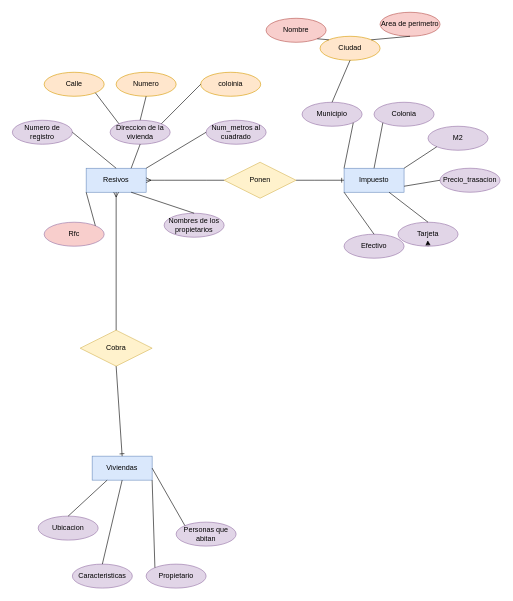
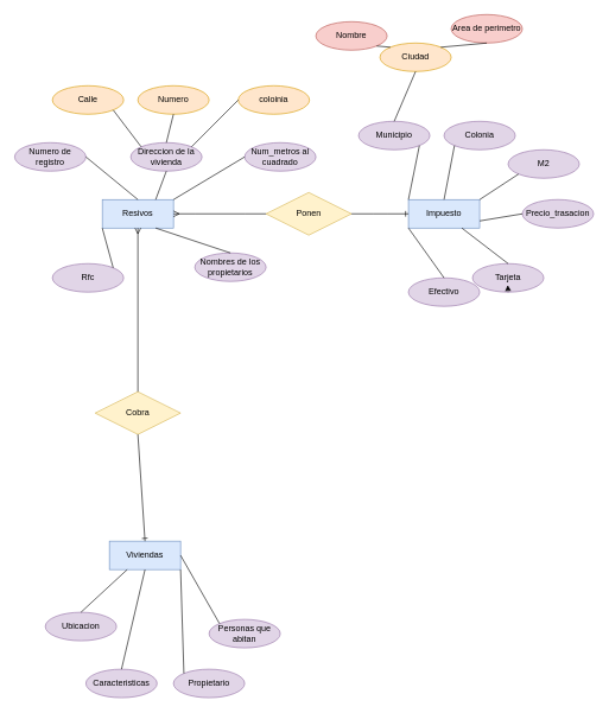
- <mxCell id="14" value="Rfc" style="ellipse;whiteSpace=wrap;html=1;align=center;fillColor=#f8cecc;strokeColor=#9673a6;" vertex="1" parent="1"><mxGeometry x="73" y="370" width="100" height="40" as="geometry" /></mxCell>
+ <mxCell id="14" value="Rfc" style="ellipse;whiteSpace=wrap;html=1;align=center;fillColor=#e1d5e7;strokeColor=#9673a6;" vertex="1" parent="1"><mxGeometry x="73" y="370" width="100" height="40" as="geometry" /></mxCell>
